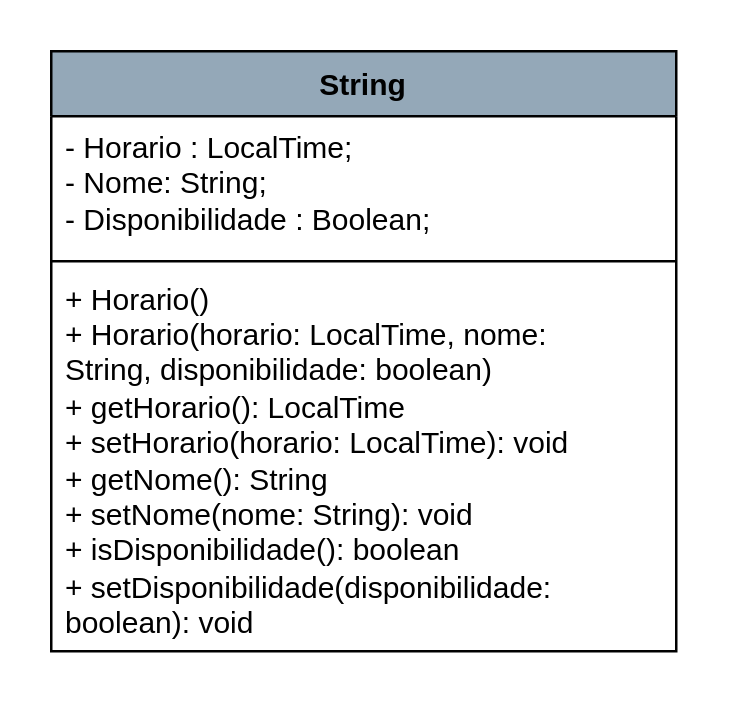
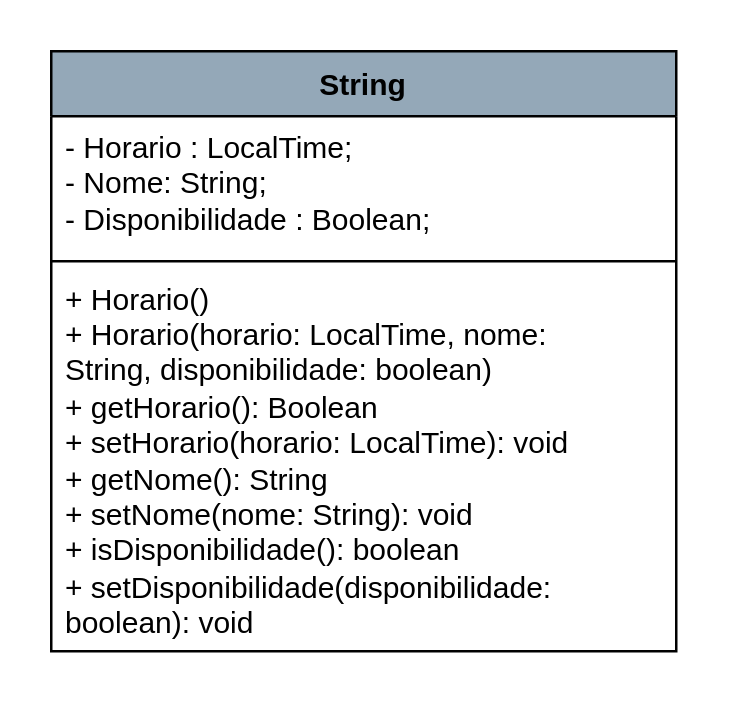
- <mxCell id="5" value="+ Horario()&amp;nbsp;&lt;br&gt;+ Horario(horario: LocalTime, nome: String,&amp;nbsp;disponibilidade: boolean)&amp;nbsp;&lt;br&gt;+ getHorario(): LocalTime&amp;nbsp;&lt;br&gt;+ setHorario(horario: LocalTime): void&amp;nbsp;&lt;br&gt;+ getNome(): String&amp;nbsp;&lt;br&gt;+ setNome(nome: String): void&amp;nbsp;&lt;br&gt;+ isDisponibilidade(): boolean&amp;nbsp;&lt;br&gt;+ setDisponibilidade(disponibilidade: boolean): void" style="text;strokeColor=none;fillColor=none;align=left;verticalAlign=middle;spacingLeft=4;spacingRight=4;overflow=hidden;rotatable=0;points=[[0,0.5],[1,0.5]];portConstraint=eastwest;whiteSpace=wrap;html=1;" vertex="1" parent="2"><mxGeometry y="88" width="250" height="152" as="geometry" /></mxCell>
+ <mxCell id="5" value="+ Horario()&amp;nbsp;&lt;br&gt;+ Horario(horario: LocalTime, nome: String,&amp;nbsp;disponibilidade: boolean)&amp;nbsp;&lt;br&gt;+ getHorario(): Boolean&amp;nbsp;&lt;br&gt;+ setHorario(horario: LocalTime): void&amp;nbsp;&lt;br&gt;+ getNome(): String&amp;nbsp;&lt;br&gt;+ setNome(nome: String): void&amp;nbsp;&lt;br&gt;+ isDisponibilidade(): boolean&amp;nbsp;&lt;br&gt;+ setDisponibilidade(disponibilidade: boolean): void" style="text;strokeColor=none;fillColor=none;align=left;verticalAlign=middle;spacingLeft=4;spacingRight=4;overflow=hidden;rotatable=0;points=[[0,0.5],[1,0.5]];portConstraint=eastwest;whiteSpace=wrap;html=1;" vertex="1" parent="2"><mxGeometry y="88" width="250" height="152" as="geometry" /></mxCell>
